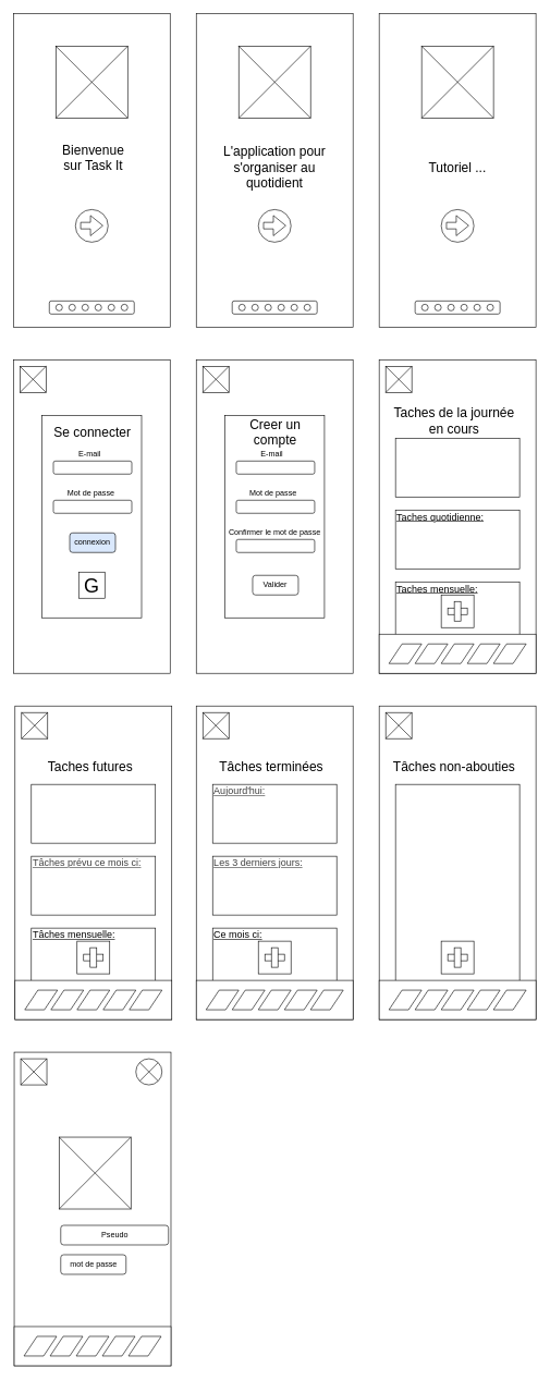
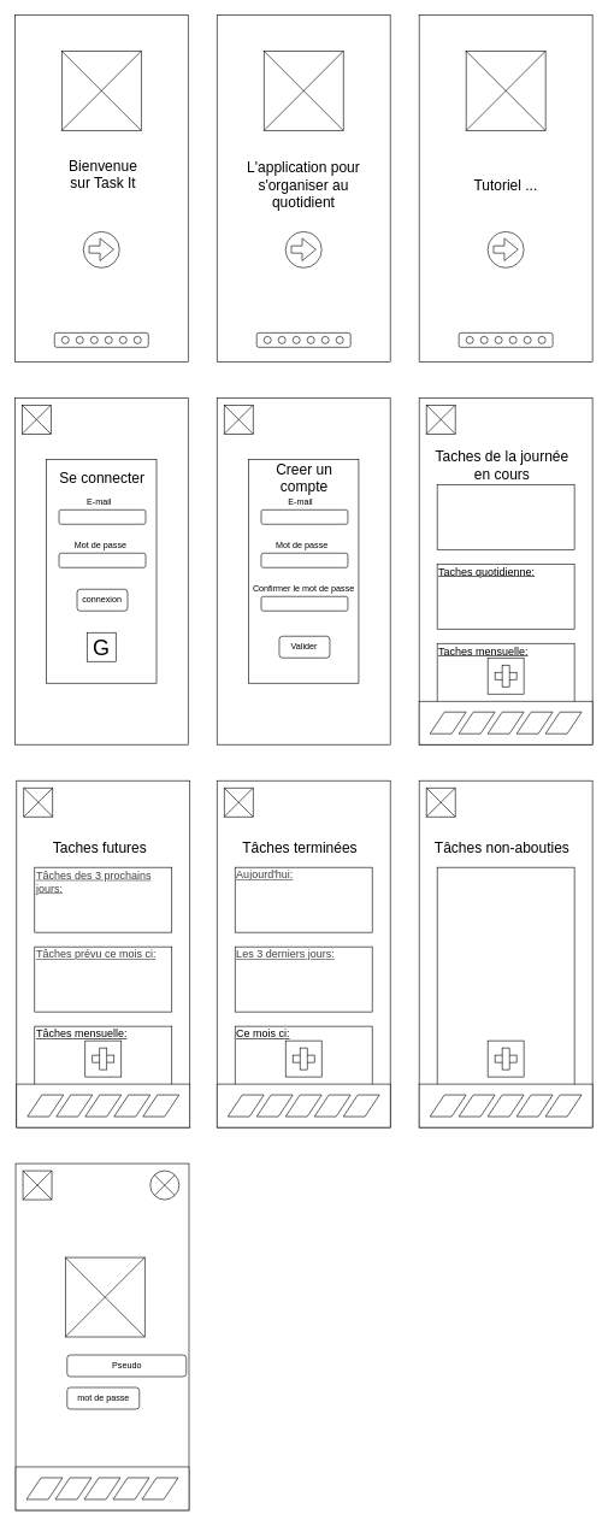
- <mxCell id="54" value="connexion" style="rounded=1;whiteSpace=wrap;html=1;fillColor=#dae8fc;" vertex="1" parent="1"><mxGeometry x="106.25" y="815" width="70" height="30" as="geometry" /></mxCell>
+ <mxCell id="54" value="connexion" style="rounded=1;whiteSpace=wrap;html=1;" vertex="1" parent="1"><mxGeometry x="106.25" y="815" width="70" height="30" as="geometry" /></mxCell>
+ <mxCell id="107" value="&lt;u style=&quot;color: rgb(63, 63, 63); font-size: 15px;&quot;&gt;Tâches des 3 prochains jours:&lt;/u&gt;" style="text;html=1;align=left;verticalAlign=middle;whiteSpace=wrap;rounded=0;" vertex="1" parent="1"><mxGeometry x="47.5" y="1200" width="187.5" height="40" as="geometry" /></mxCell>
